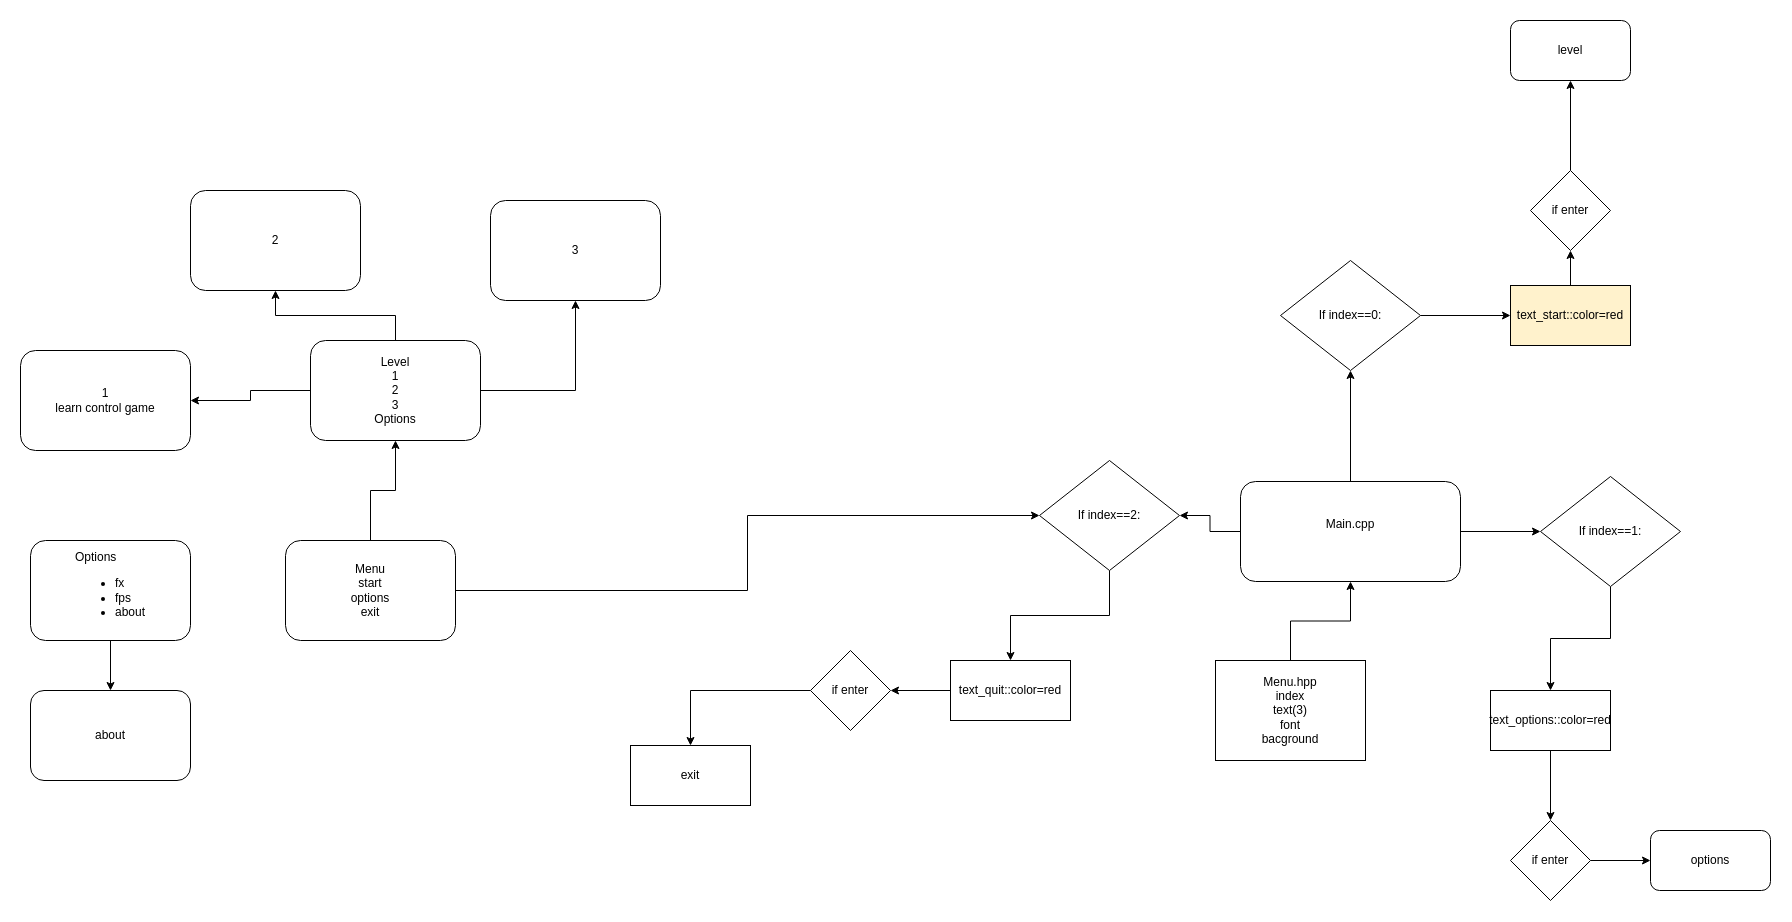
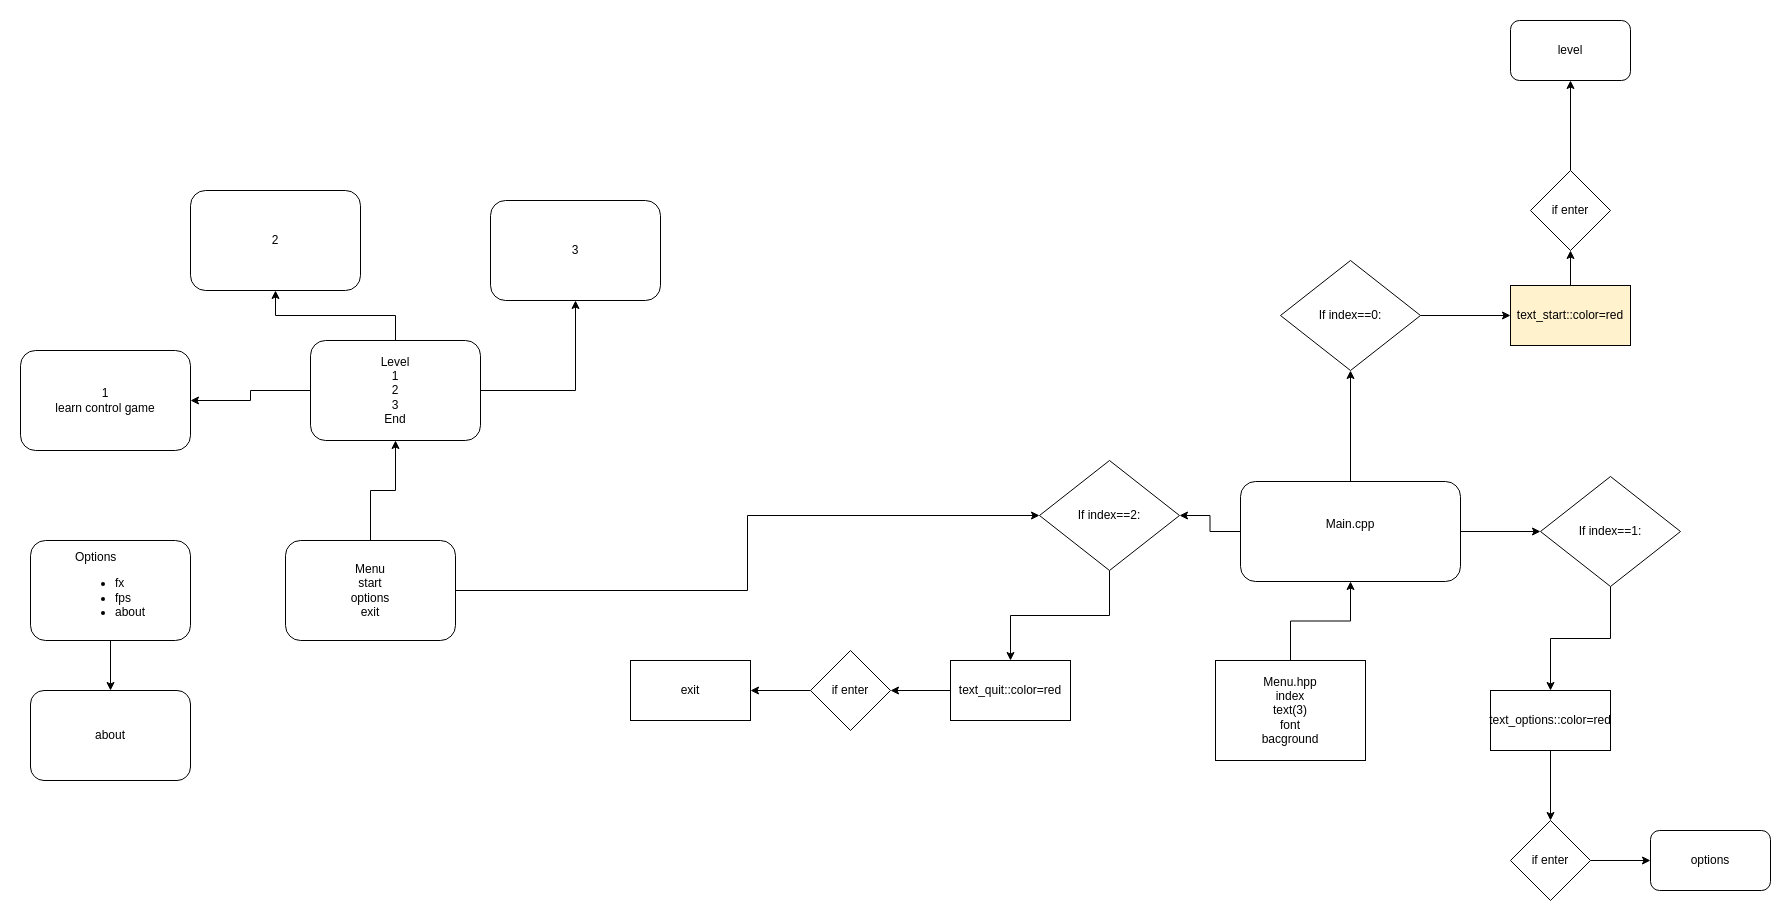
- <mxCell id="12" value="Level&lt;div&gt;1&lt;/div&gt;&lt;div&gt;2&lt;/div&gt;&lt;div&gt;3&lt;/div&gt;&lt;div&gt;Options&lt;/div&gt;" style="rounded=1;whiteSpace=wrap;html=1;" vertex="1" parent="1"><mxGeometry x="310" y="340" width="170" height="100" as="geometry" /></mxCell>
+ <mxCell id="12" value="Level&lt;div&gt;1&lt;/div&gt;&lt;div&gt;2&lt;/div&gt;&lt;div&gt;3&lt;/div&gt;&lt;div&gt;End&lt;/div&gt;" style="rounded=1;whiteSpace=wrap;html=1;" vertex="1" parent="1"><mxGeometry x="310" y="340" width="170" height="100" as="geometry" /></mxCell>
- <mxCell id="38" value="exit" style="whiteSpace=wrap;html=1;" vertex="1" parent="1"><mxGeometry x="630" y="745" width="120" height="60" as="geometry" /></mxCell>
+ <mxCell id="38" value="exit" style="whiteSpace=wrap;html=1;" vertex="1" parent="1"><mxGeometry x="630" y="660" width="120" height="60" as="geometry" /></mxCell>
